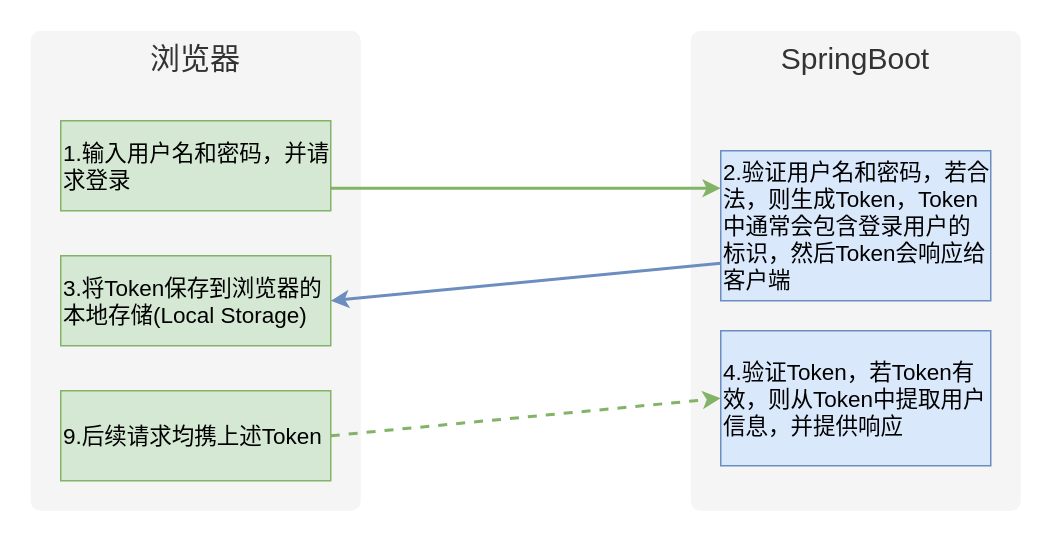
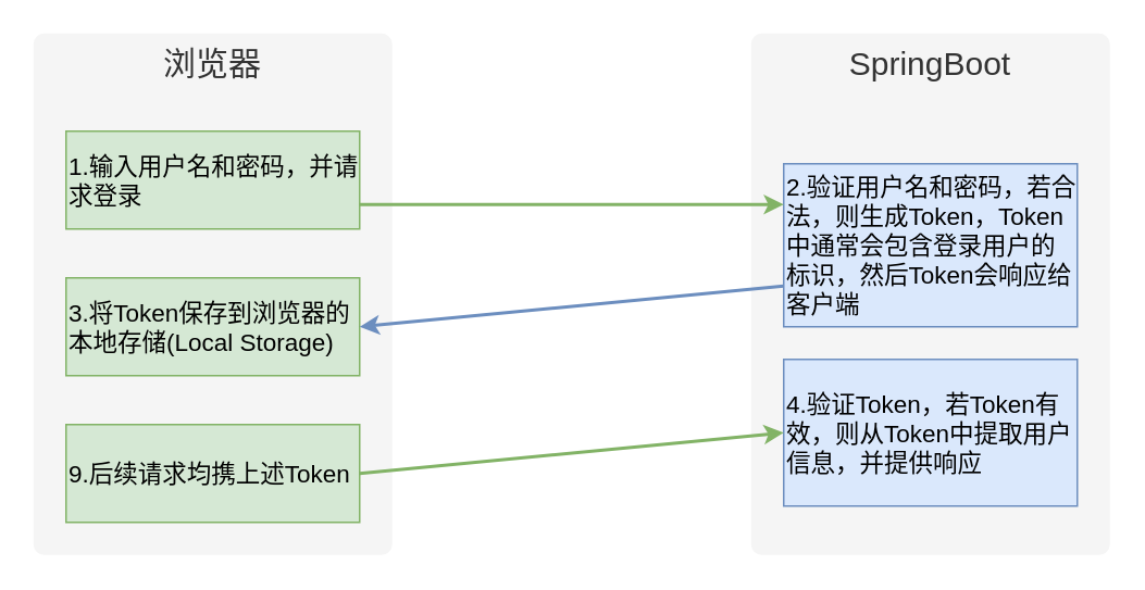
- <mxCell id="11" value="" style="endArrow=classic;html=1;rounded=0;entryX=0;entryY=0.5;entryDx=0;entryDy=0;fillColor=#d5e8d4;strokeColor=#82b366;strokeWidth=2;align=left;exitX=1;exitY=0.5;exitDx=0;exitDy=0;dashed=1;" parent="1" source="8" target="7" edge="1"><mxGeometry width="50" height="50" relative="1" as="geometry"><mxPoint x="310" y="215" as="sourcePoint" /><mxPoint x="-130" y="130" as="targetPoint" /></mxGeometry></mxCell>
+ <mxCell id="11" value="" style="endArrow=classic;html=1;rounded=0;entryX=0;entryY=0.5;entryDx=0;entryDy=0;fillColor=#d5e8d4;strokeColor=#82b366;strokeWidth=2;align=left;exitX=1;exitY=0.5;exitDx=0;exitDy=0;" parent="1" source="8" target="7" edge="1"><mxGeometry width="50" height="50" relative="1" as="geometry"><mxPoint x="310" y="215" as="sourcePoint" /><mxPoint x="-130" y="130" as="targetPoint" /></mxGeometry></mxCell>
